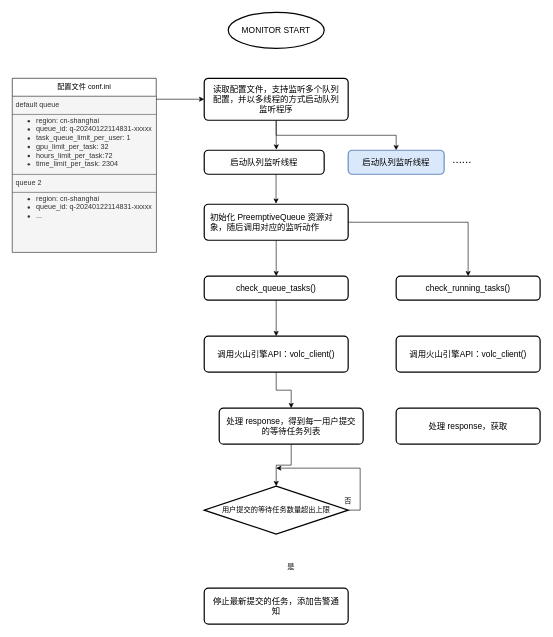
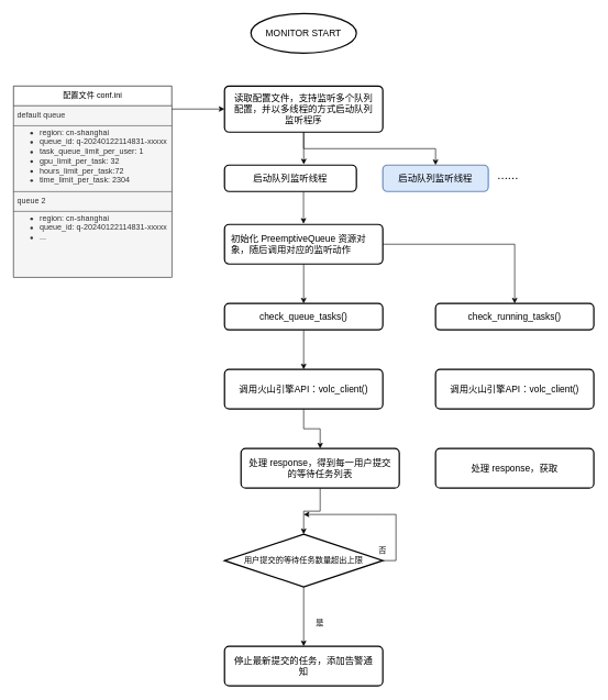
+ <mxCell id="25" style="edgeStyle=orthogonalEdgeStyle;rounded=0;orthogonalLoop=1;jettySize=auto;html=1;" edge="1" parent="1" source="27" target="28"><mxGeometry relative="1" as="geometry" /></mxCell>
